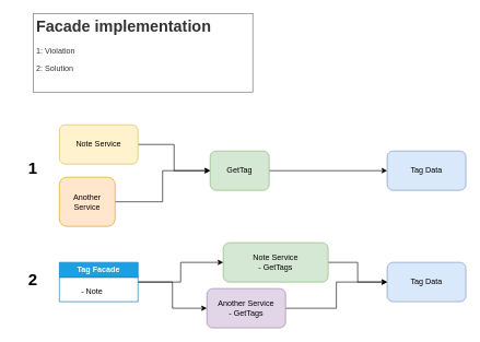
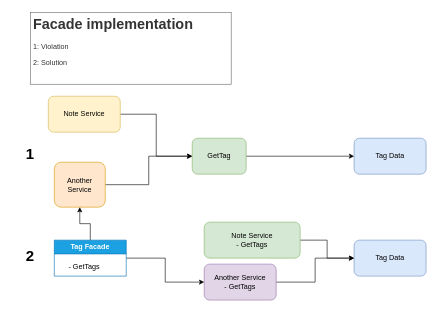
- <mxCell id="3" value="Note Service" style="rounded=1;whiteSpace=wrap;html=1;fillColor=#fff2cc;strokeColor=#d6b656;" vertex="1" parent="1"><mxGeometry x="90" y="190" width="120" height="60" as="geometry" /></mxCell>
+ <mxCell id="3" value="Note Service" style="rounded=1;whiteSpace=wrap;html=1;fillColor=#fff2cc;strokeColor=#d6b656;" vertex="1" parent="1"><mxGeometry x="80" y="160" width="120" height="60" as="geometry" /></mxCell>
- <mxCell id="8" style="edgeStyle=orthogonalEdgeStyle;rounded=0;orthogonalLoop=1;jettySize=auto;html=1;entryX=0;entryY=0.5;entryDx=0;entryDy=0;" edge="1" parent="1" source="10" target="13"><mxGeometry relative="1" as="geometry"><mxPoint x="330" y="440" as="targetPoint" /></mxGeometry></mxCell>
+ <mxCell id="8" style="edgeStyle=orthogonalEdgeStyle;rounded=0;orthogonalLoop=1;jettySize=auto;html=1;" edge="1" parent="1" source="10" target="7"><mxGeometry relative="1" as="geometry"><mxPoint x="330" y="440" as="targetPoint" /></mxGeometry></mxCell>
- <mxCell id="11" value="- Note" style="text;html=1;strokeColor=none;fillColor=none;align=center;verticalAlign=middle;whiteSpace=wrap;rounded=0;" vertex="1" parent="10"><mxGeometry x="20" y="30" width="60" height="30" as="geometry" /></mxCell>
+ <mxCell id="11" value="- GetTags" style="text;html=1;strokeColor=none;fillColor=none;align=center;verticalAlign=middle;whiteSpace=wrap;rounded=0;" vertex="1" parent="10"><mxGeometry x="20" y="30" width="60" height="30" as="geometry" /></mxCell>
- <mxCell id="15" value="Another&amp;nbsp;Service&lt;br&gt;- GetTags" style="rounded=1;whiteSpace=wrap;html=1;fillColor=#e1d5e7;strokeColor=#9673a6;" vertex="1" parent="1"><mxGeometry x="315" y="440" width="120" height="60" as="geometry" /></mxCell>
+ <mxCell id="15" value="Another&amp;nbsp;Service&lt;br&gt;- GetTags" style="rounded=1;whiteSpace=wrap;html=1;fillColor=#e1d5e7;strokeColor=#9673a6;" vertex="1" parent="1"><mxGeometry x="340" y="440" width="120" height="60" as="geometry" /></mxCell>
